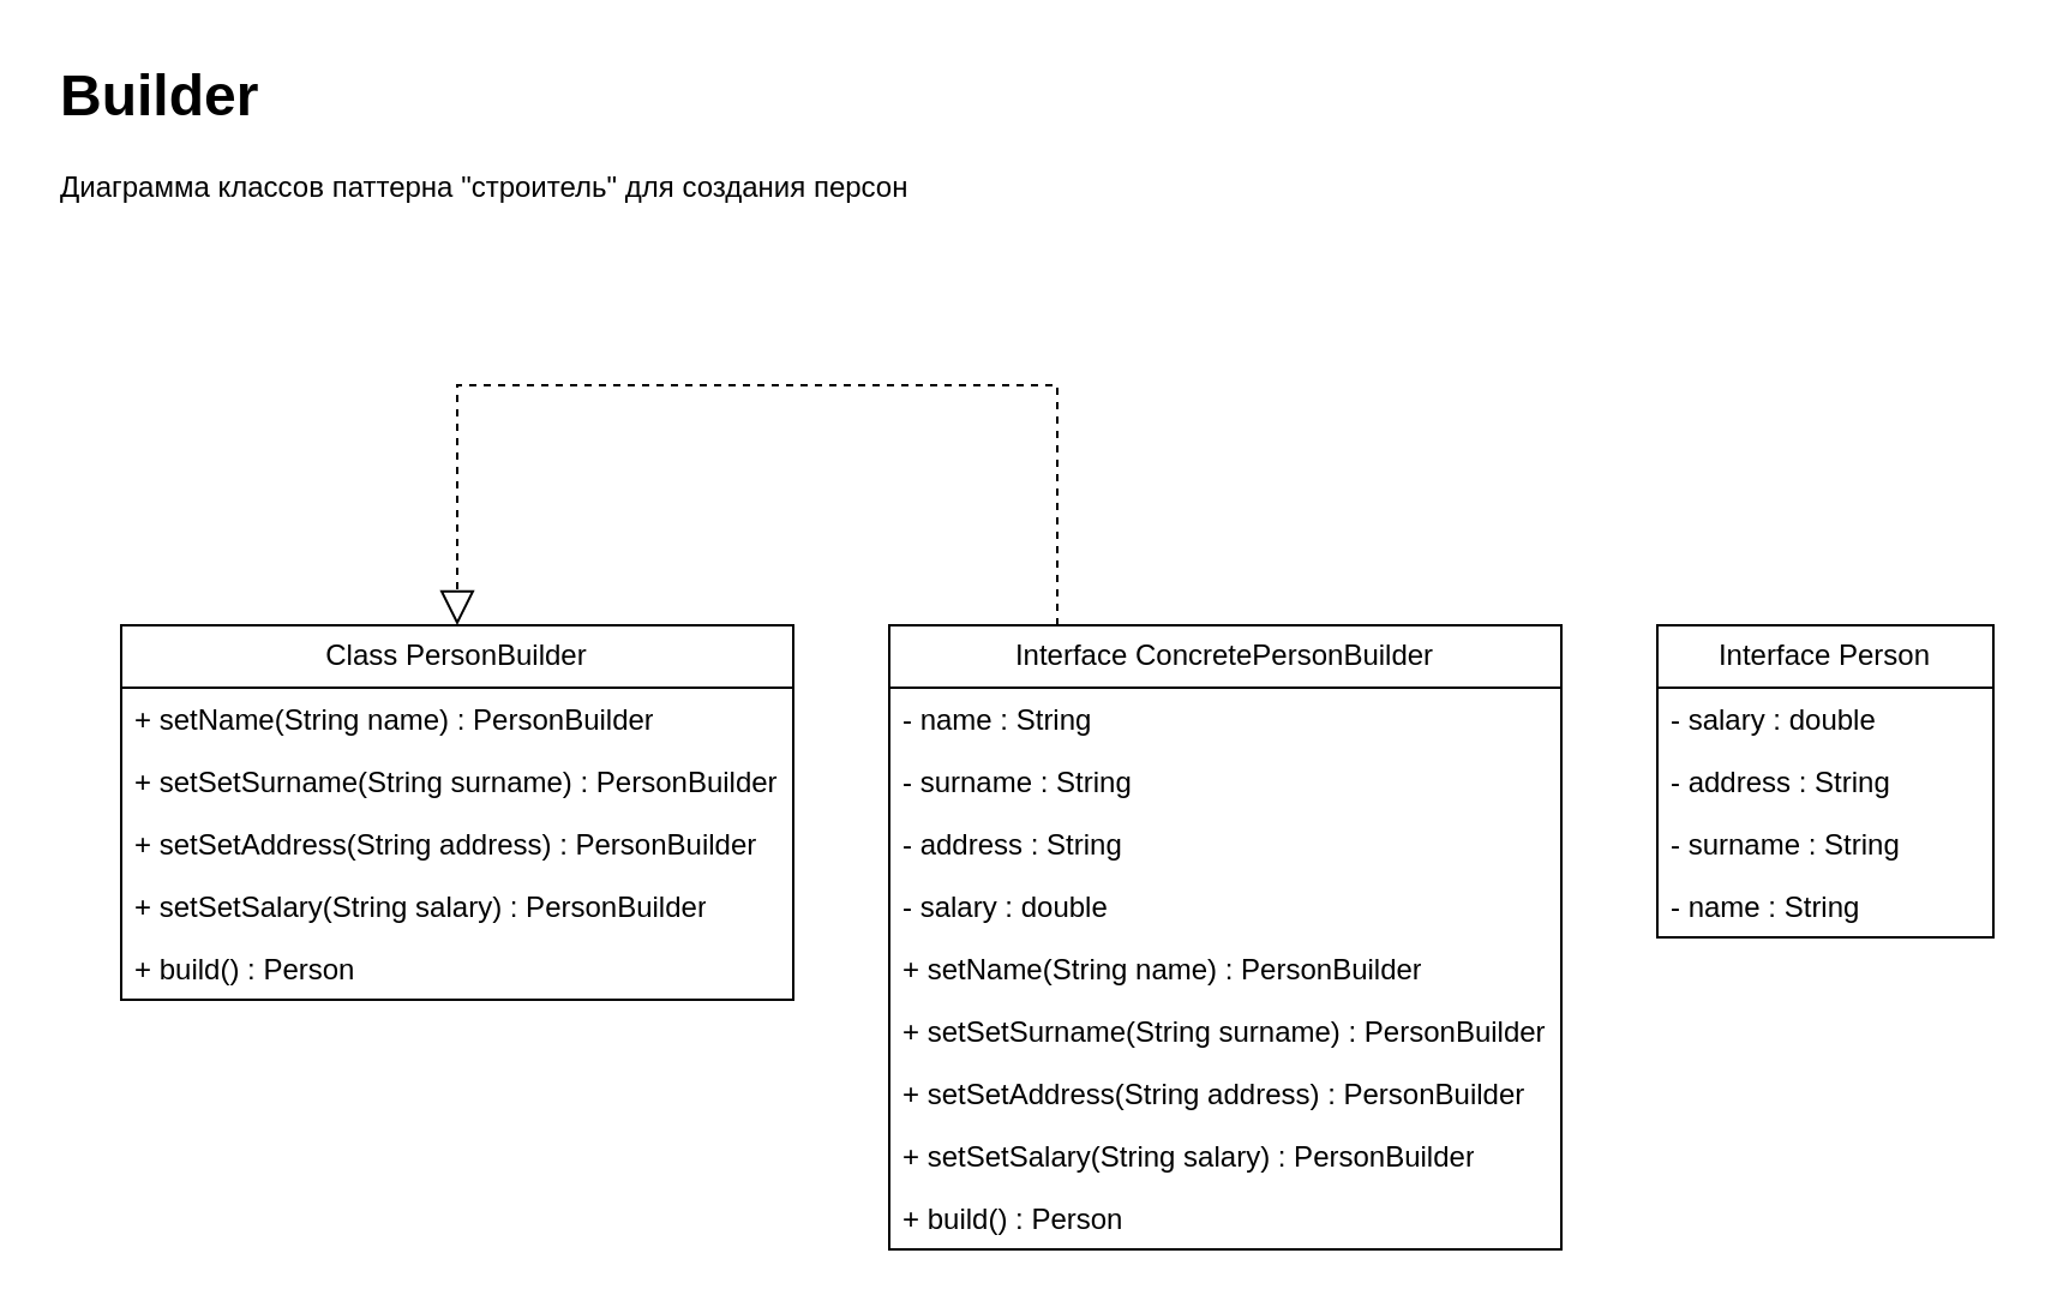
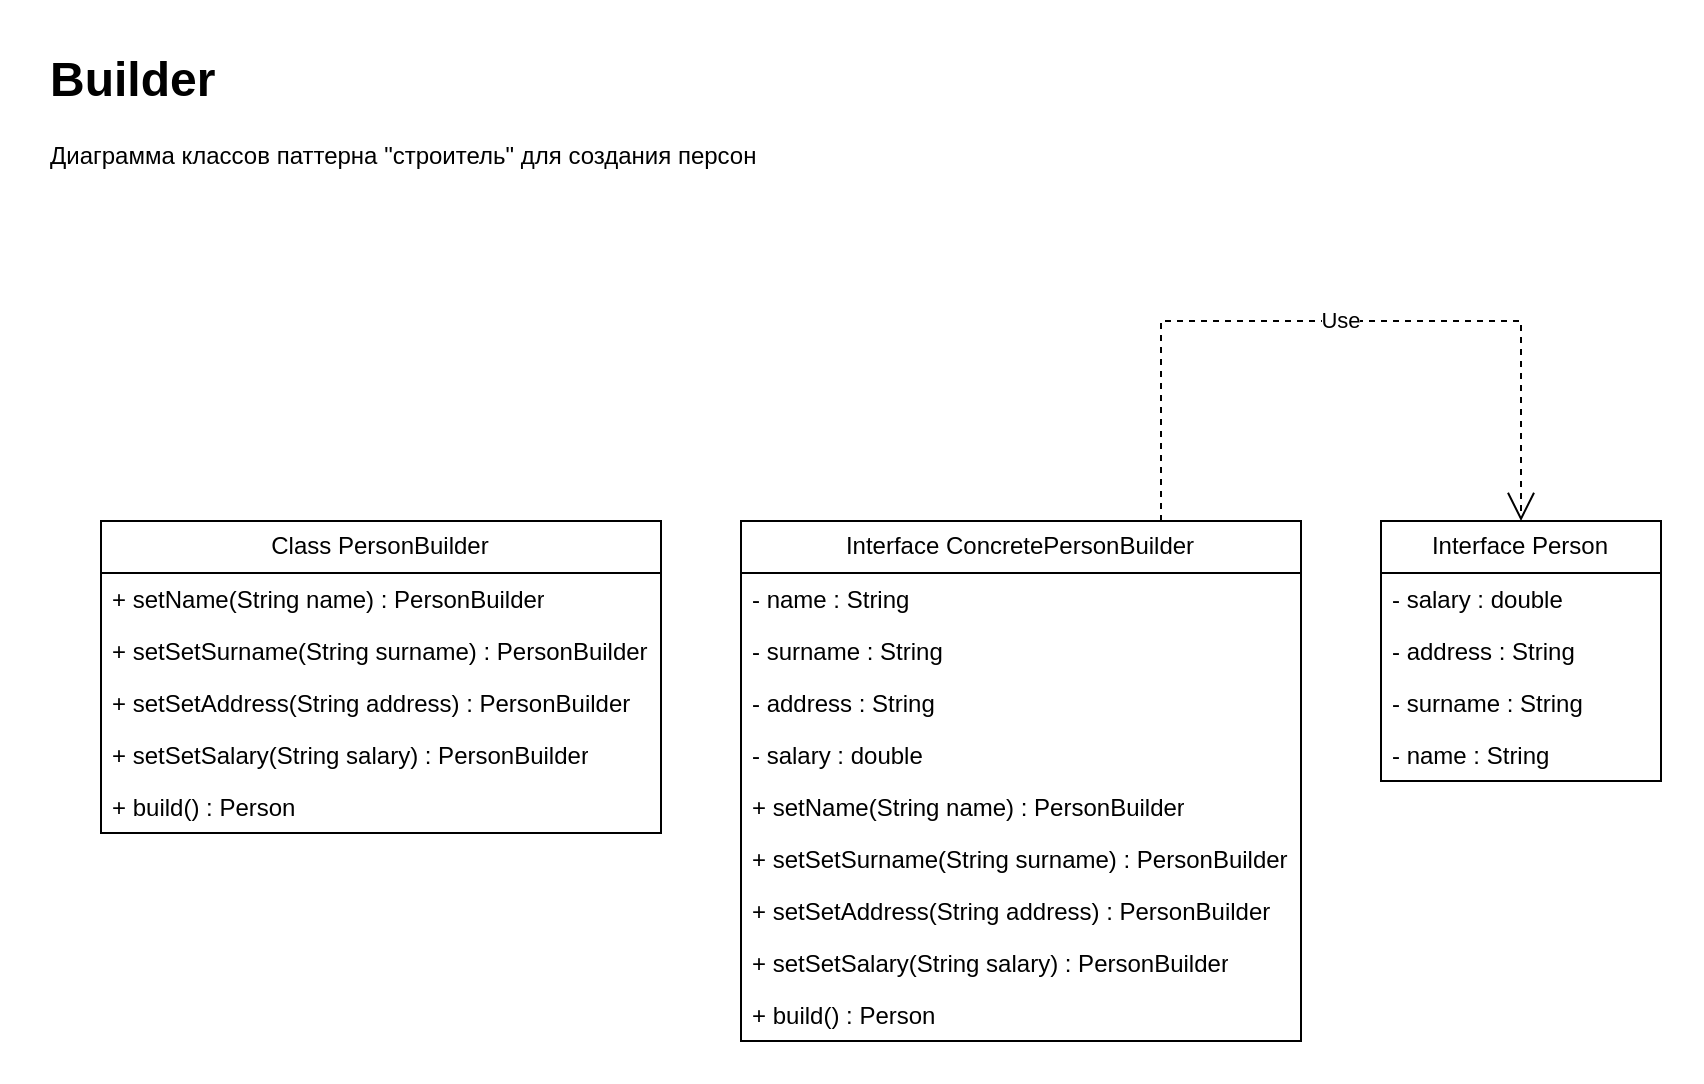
- <mxCell id="19" value="" style="endArrow=block;dashed=1;endFill=0;endSize=12;html=1;rounded=0;exitX=0.25;exitY=0;exitDx=0;exitDy=0;entryX=0.5;entryY=0;entryDx=0;entryDy=0;" edge="1" parent="1" source="9" target="3"><mxGeometry width="160" relative="1" as="geometry"><mxPoint x="350" y="480" as="sourcePoint" /><mxPoint x="510" y="480" as="targetPoint" /><Array as="points"><mxPoint x="440" y="160" /><mxPoint x="190" y="160" /></Array></mxGeometry></mxCell>
+ <mxCell id="25" value="Use" style="endArrow=open;endSize=12;dashed=1;html=1;rounded=0;exitX=0.75;exitY=0;exitDx=0;exitDy=0;entryX=0.5;entryY=0;entryDx=0;entryDy=0;" edge="1" parent="1" source="9" target="20"><mxGeometry width="160" relative="1" as="geometry"><mxPoint x="780" y="500" as="sourcePoint" /><mxPoint x="940" y="500" as="targetPoint" /><Array as="points"><mxPoint x="580" y="160" /><mxPoint x="760" y="160" /></Array></mxGeometry></mxCell>
